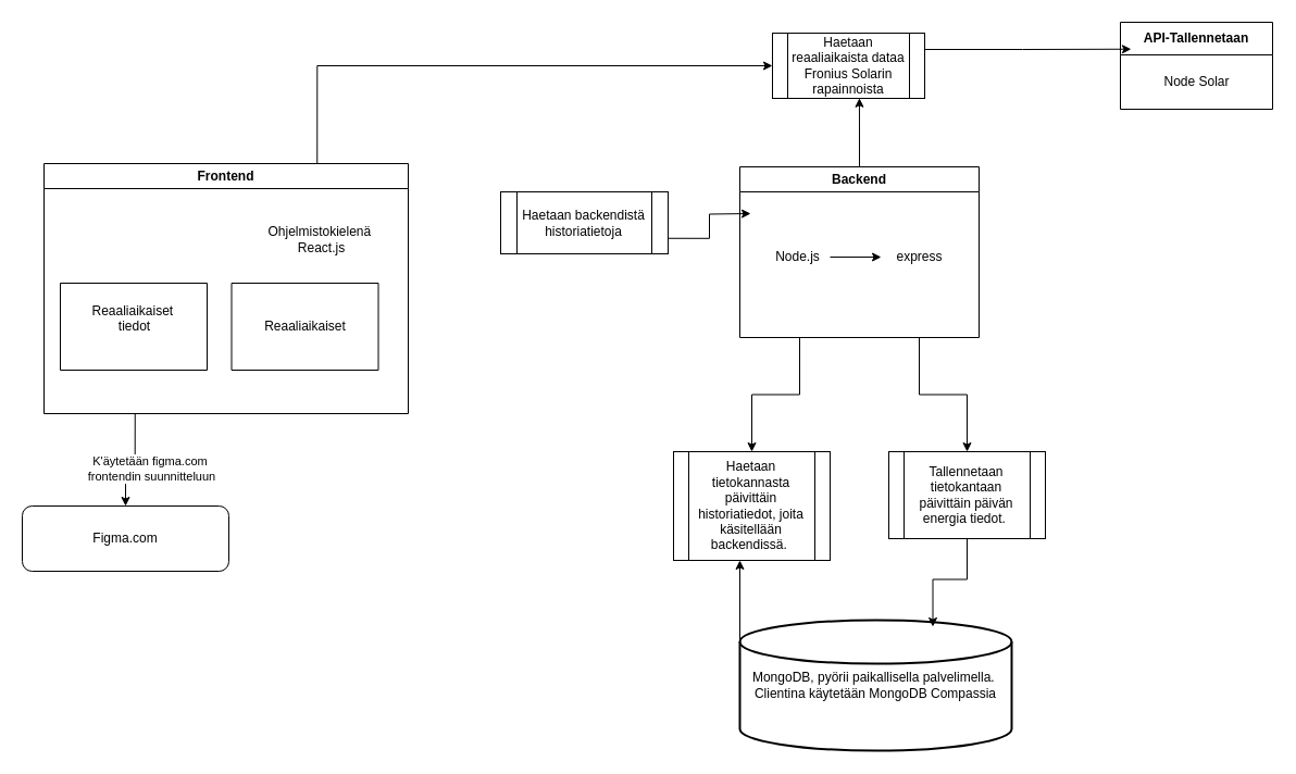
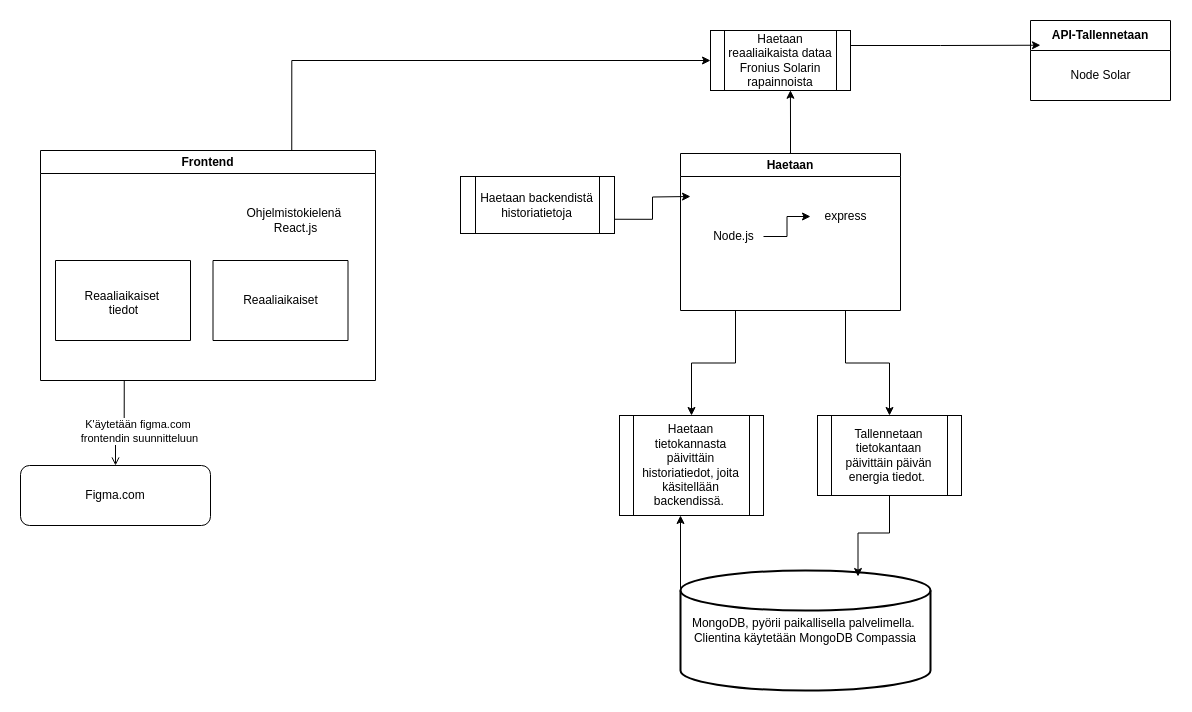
- <mxCell id="14" value="Backend" style="swimlane;whiteSpace=wrap;html=1;" vertex="1" parent="1"><mxGeometry x="680" y="153" width="220" height="157" as="geometry" /></mxCell>
+ <mxCell id="14" value="Haetaan" style="swimlane;whiteSpace=wrap;html=1;" vertex="1" parent="1"><mxGeometry x="680" y="153" width="220" height="157" as="geometry" /></mxCell>
- <mxCell id="15" value="express" style="text;html=1;align=center;verticalAlign=middle;resizable=0;points=[];autosize=1;strokeColor=none;fillColor=none;" vertex="1" parent="14"><mxGeometry x="130" y="68" width="70" height="30" as="geometry" /></mxCell>
+ <mxCell id="15" value="express" style="text;html=1;align=center;verticalAlign=middle;resizable=0;points=[];autosize=1;strokeColor=none;fillColor=none;" vertex="1" parent="14"><mxGeometry x="130" y="48" width="70" height="30" as="geometry" /></mxCell>
- <mxCell id="8" value="Reaaliaikaiset&amp;nbsp;&lt;div&gt;tiedot&lt;div&gt;&lt;br&gt;&lt;/div&gt;&lt;/div&gt;" style="text;html=1;align=center;verticalAlign=middle;resizable=0;points=[];autosize=1;strokeColor=none;fillColor=none;" vertex="1" parent="7"><mxGeometry x="17.5" y="10" width="100" height="60" as="geometry" /></mxCell>
+ <mxCell id="8" value="Reaaliaikaiset&amp;nbsp;&lt;div&gt;tiedot&lt;div&gt;&lt;br&gt;&lt;/div&gt;&lt;/div&gt;" style="text;html=1;align=center;verticalAlign=middle;resizable=0;points=[];autosize=1;strokeColor=none;fillColor=none;" vertex="1" parent="7"><mxGeometry x="17.5" y="20" width="100" height="60" as="geometry" /></mxCell>
- <mxCell id="2" style="edgeStyle=orthogonalEdgeStyle;rounded=0;orthogonalLoop=1;jettySize=auto;html=1;exitX=0.25;exitY=1;exitDx=0;exitDy=0;" edge="1" parent="1" source="5" target="21"><mxGeometry relative="1" as="geometry" /></mxCell>
+ <mxCell id="2" style="edgeStyle=orthogonalEdgeStyle;rounded=0;orthogonalLoop=1;jettySize=auto;html=1;exitX=0.25;exitY=1;exitDx=0;exitDy=0;endArrow=open;" edge="1" parent="1" source="5" target="21"><mxGeometry relative="1" as="geometry" /></mxCell>
